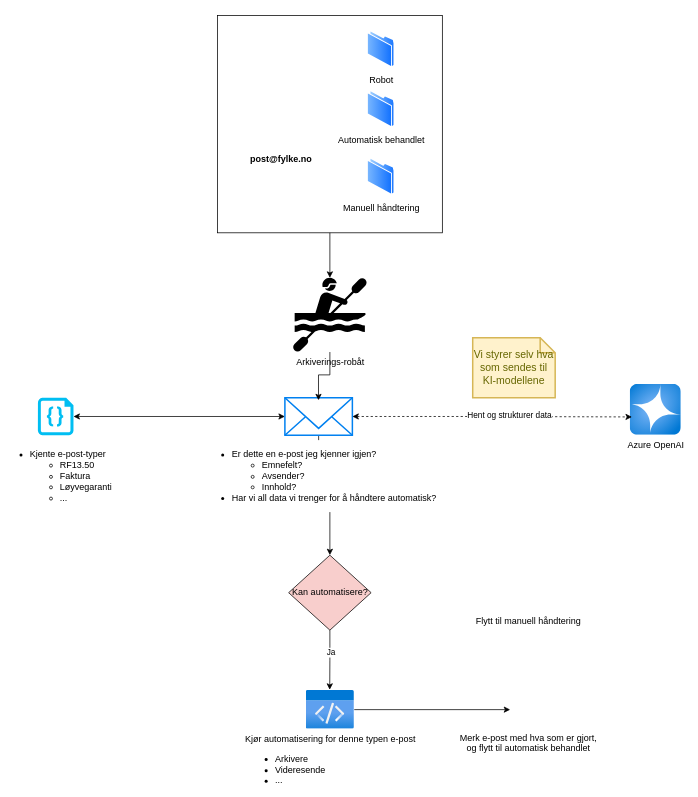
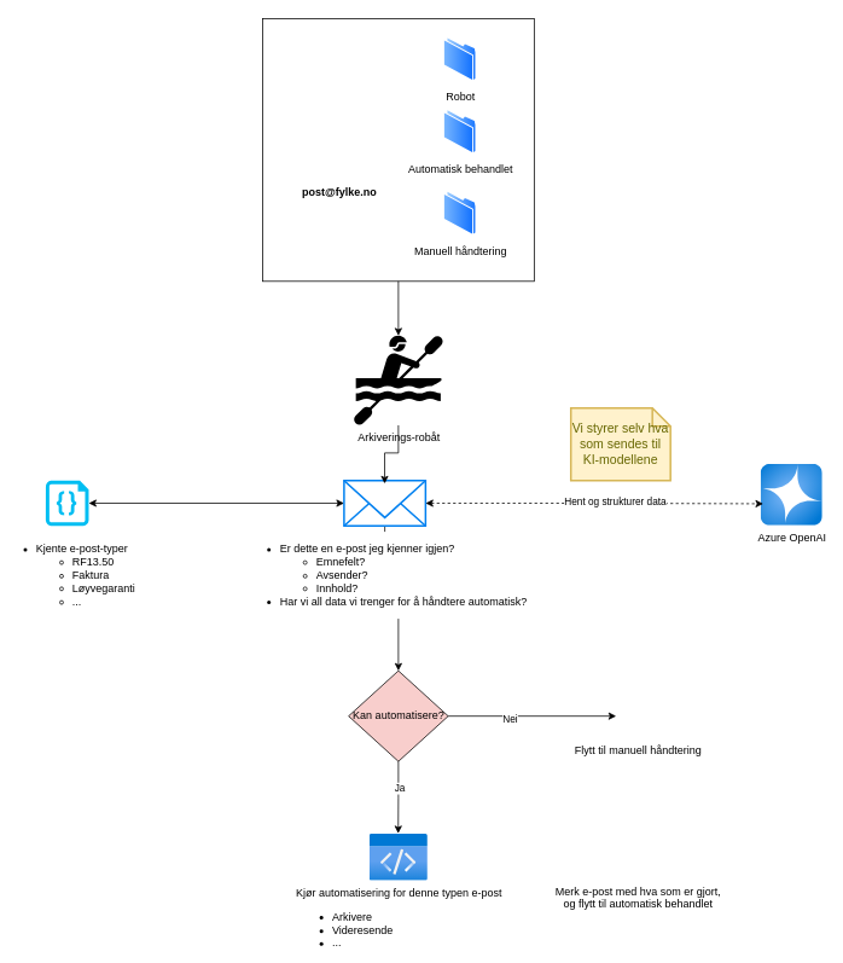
+ <mxCell id="14" style="edgeStyle=orthogonalEdgeStyle;rounded=0;orthogonalLoop=1;jettySize=auto;html=1;" edge="1" parent="1" source="16" target="18"><mxGeometry relative="1" as="geometry" /></mxCell>
+ <mxCell id="15" value="Nei" style="edgeLabel;html=1;align=center;verticalAlign=middle;resizable=0;points=[];" vertex="1" connectable="0" parent="14"><mxGeometry x="-0.268" y="-2" relative="1" as="geometry"><mxPoint as="offset" /></mxGeometry></mxCell>
- <mxCell id="21" style="edgeStyle=orthogonalEdgeStyle;rounded=0;orthogonalLoop=1;jettySize=auto;html=1;entryX=0;entryY=0.5;entryDx=0;entryDy=0;" edge="1" parent="1" source="22" target="25"><mxGeometry relative="1" as="geometry" /></mxCell>
